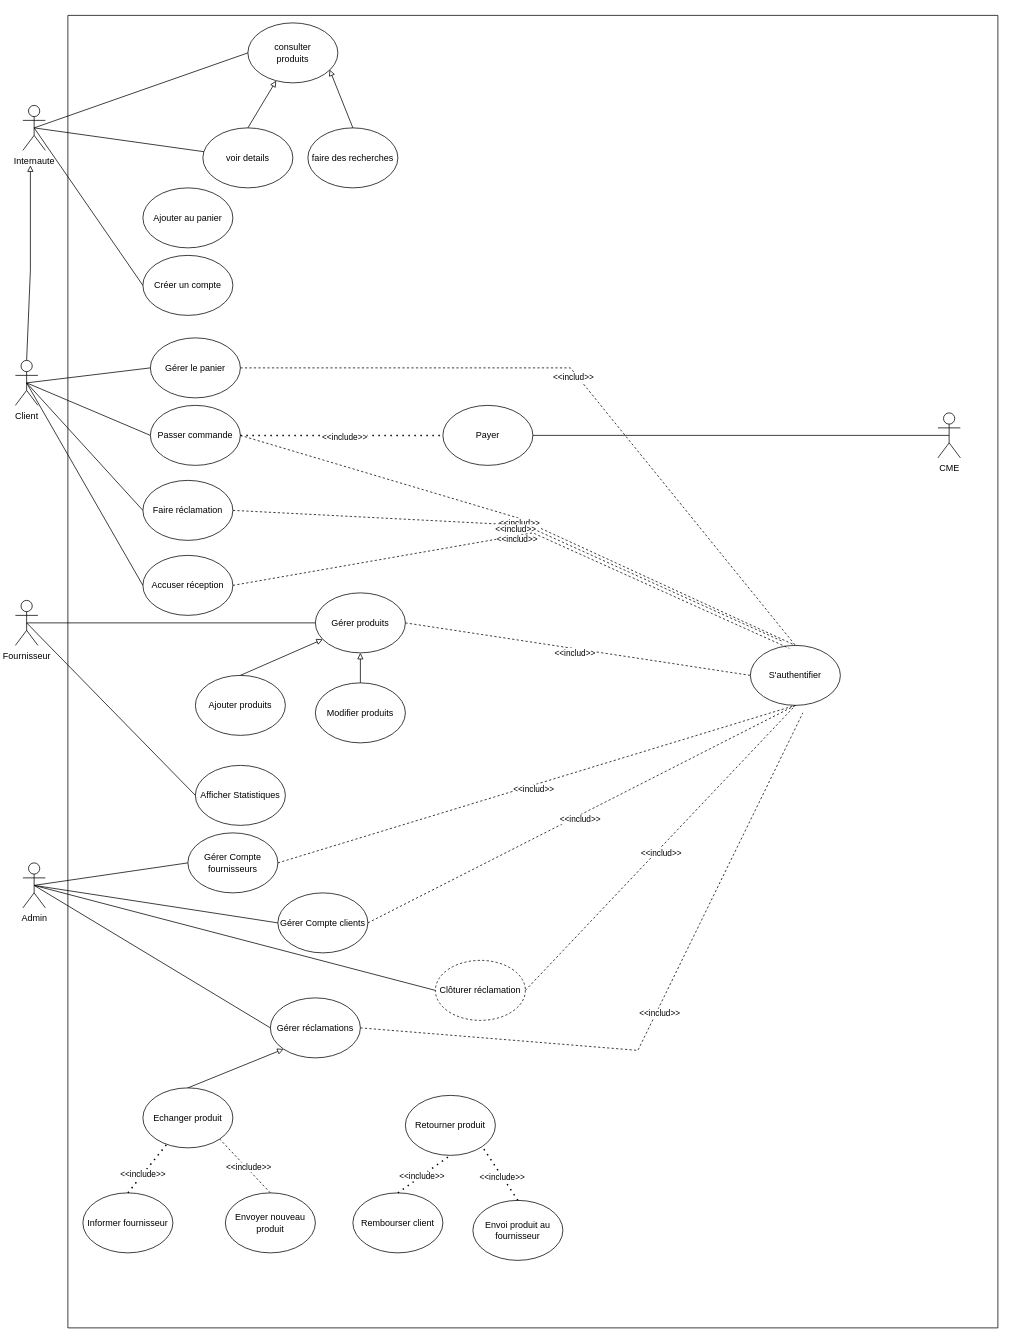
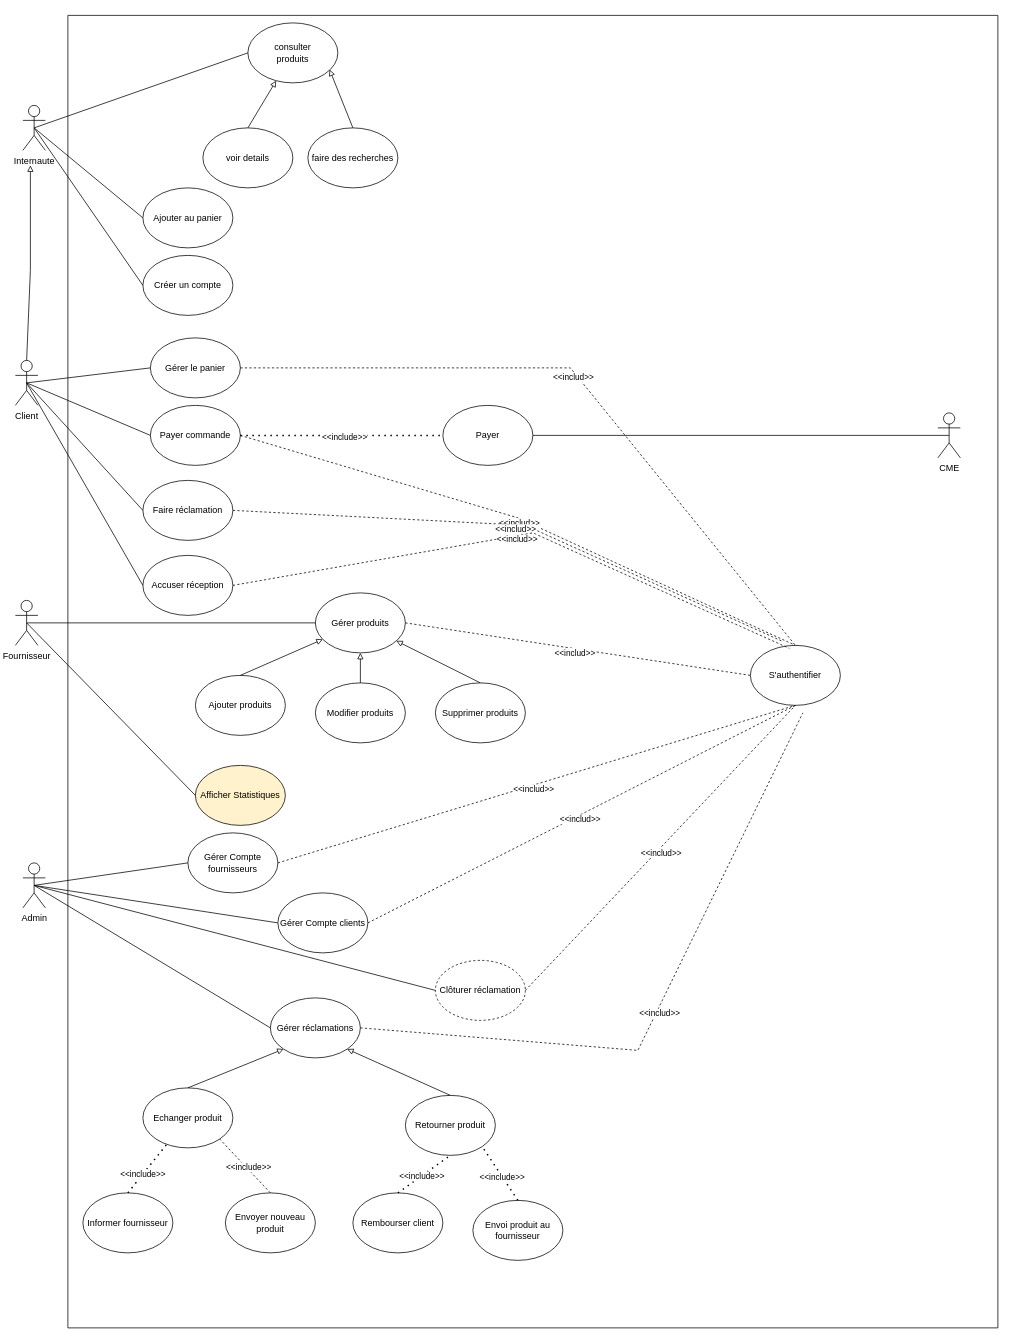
- <mxCell id="9" value="" style="endArrow=none;html=1;rounded=0;exitX=0.5;exitY=0.5;exitDx=0;exitDy=0;exitPerimeter=0;" edge="1" parent="1" source="2" target="4"><mxGeometry width="50" height="50" relative="1" as="geometry"><mxPoint x="320" y="340" as="sourcePoint" /><mxPoint x="370" y="290" as="targetPoint" /></mxGeometry></mxCell>
+ <mxCell id="9" value="" style="endArrow=none;html=1;rounded=0;exitX=0.5;exitY=0.5;exitDx=0;exitDy=0;exitPerimeter=0;entryX=0;entryY=0.5;entryDx=0;entryDy=0;" edge="1" parent="1" source="2" target="7"><mxGeometry width="50" height="50" relative="1" as="geometry"><mxPoint x="320" y="340" as="sourcePoint" /><mxPoint x="370" y="290" as="targetPoint" /></mxGeometry></mxCell>
- <mxCell id="13" value="Passer commande" style="ellipse;whiteSpace=wrap;html=1;" vertex="1" parent="1"><mxGeometry x="200" y="540" width="120" height="80" as="geometry" /></mxCell>
+ <mxCell id="13" value="Payer commande" style="ellipse;whiteSpace=wrap;html=1;" vertex="1" parent="1"><mxGeometry x="200" y="540" width="120" height="80" as="geometry" /></mxCell>
+ <mxCell id="28" value="" style="endArrow=block;html=1;rounded=0;exitX=0.5;exitY=0;exitDx=0;exitDy=0;endFill=0;" edge="1" parent="1" source="25" target="22"><mxGeometry width="50" height="50" relative="1" as="geometry"><mxPoint x="620" y="900" as="sourcePoint" /><mxPoint x="510" y="780" as="targetPoint" /></mxGeometry></mxCell>
+ <mxCell id="25" value="Supprimer produits" style="ellipse;whiteSpace=wrap;html=1;" vertex="1" parent="1"><mxGeometry x="580" y="910" width="120" height="80" as="geometry" /></mxCell>
- <mxCell id="35" value="Afficher Statistiques" style="ellipse;whiteSpace=wrap;html=1;" vertex="1" parent="1"><mxGeometry x="260" y="1020" width="120" height="80" as="geometry" /></mxCell>
+ <mxCell id="35" value="Afficher Statistiques" style="ellipse;whiteSpace=wrap;html=1;fillColor=#fff2cc;" vertex="1" parent="1"><mxGeometry x="260" y="1020" width="120" height="80" as="geometry" /></mxCell>
+ <mxCell id="46" value="" style="endArrow=block;html=1;rounded=0;exitX=0.5;exitY=0;exitDx=0;exitDy=0;entryX=1;entryY=1;entryDx=0;entryDy=0;endFill=0;" edge="1" parent="1" source="44" target="42"><mxGeometry width="50" height="50" relative="1" as="geometry"><mxPoint x="340" y="1450" as="sourcePoint" /><mxPoint x="390" y="1400" as="targetPoint" /></mxGeometry></mxCell>
